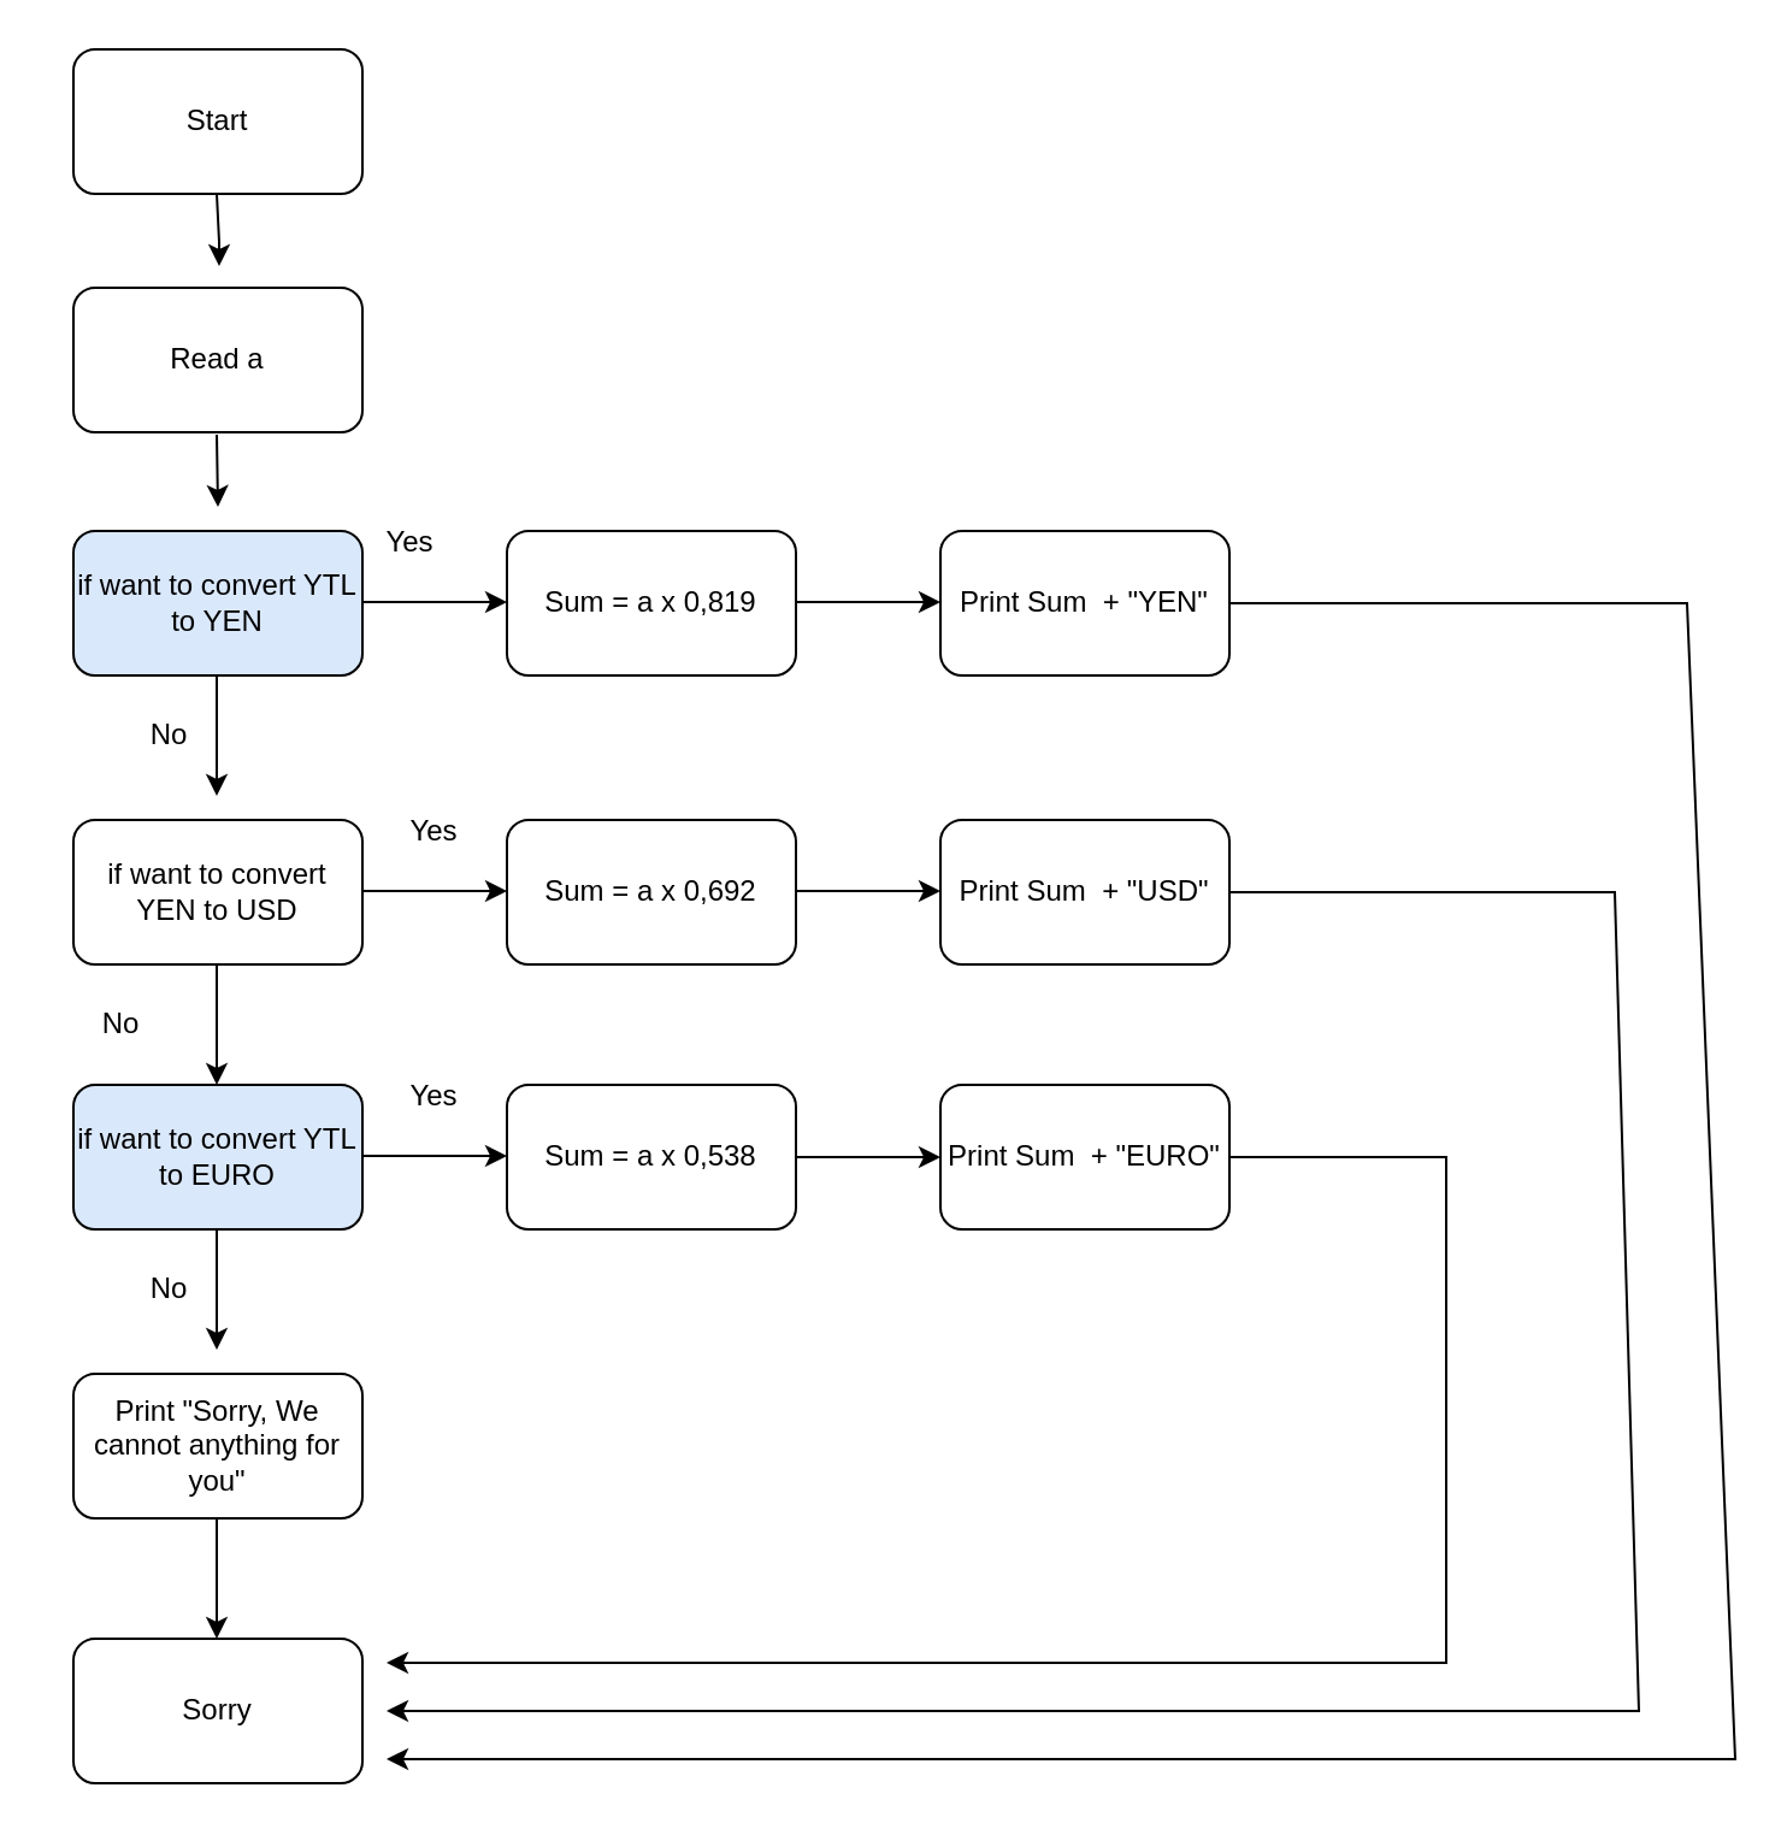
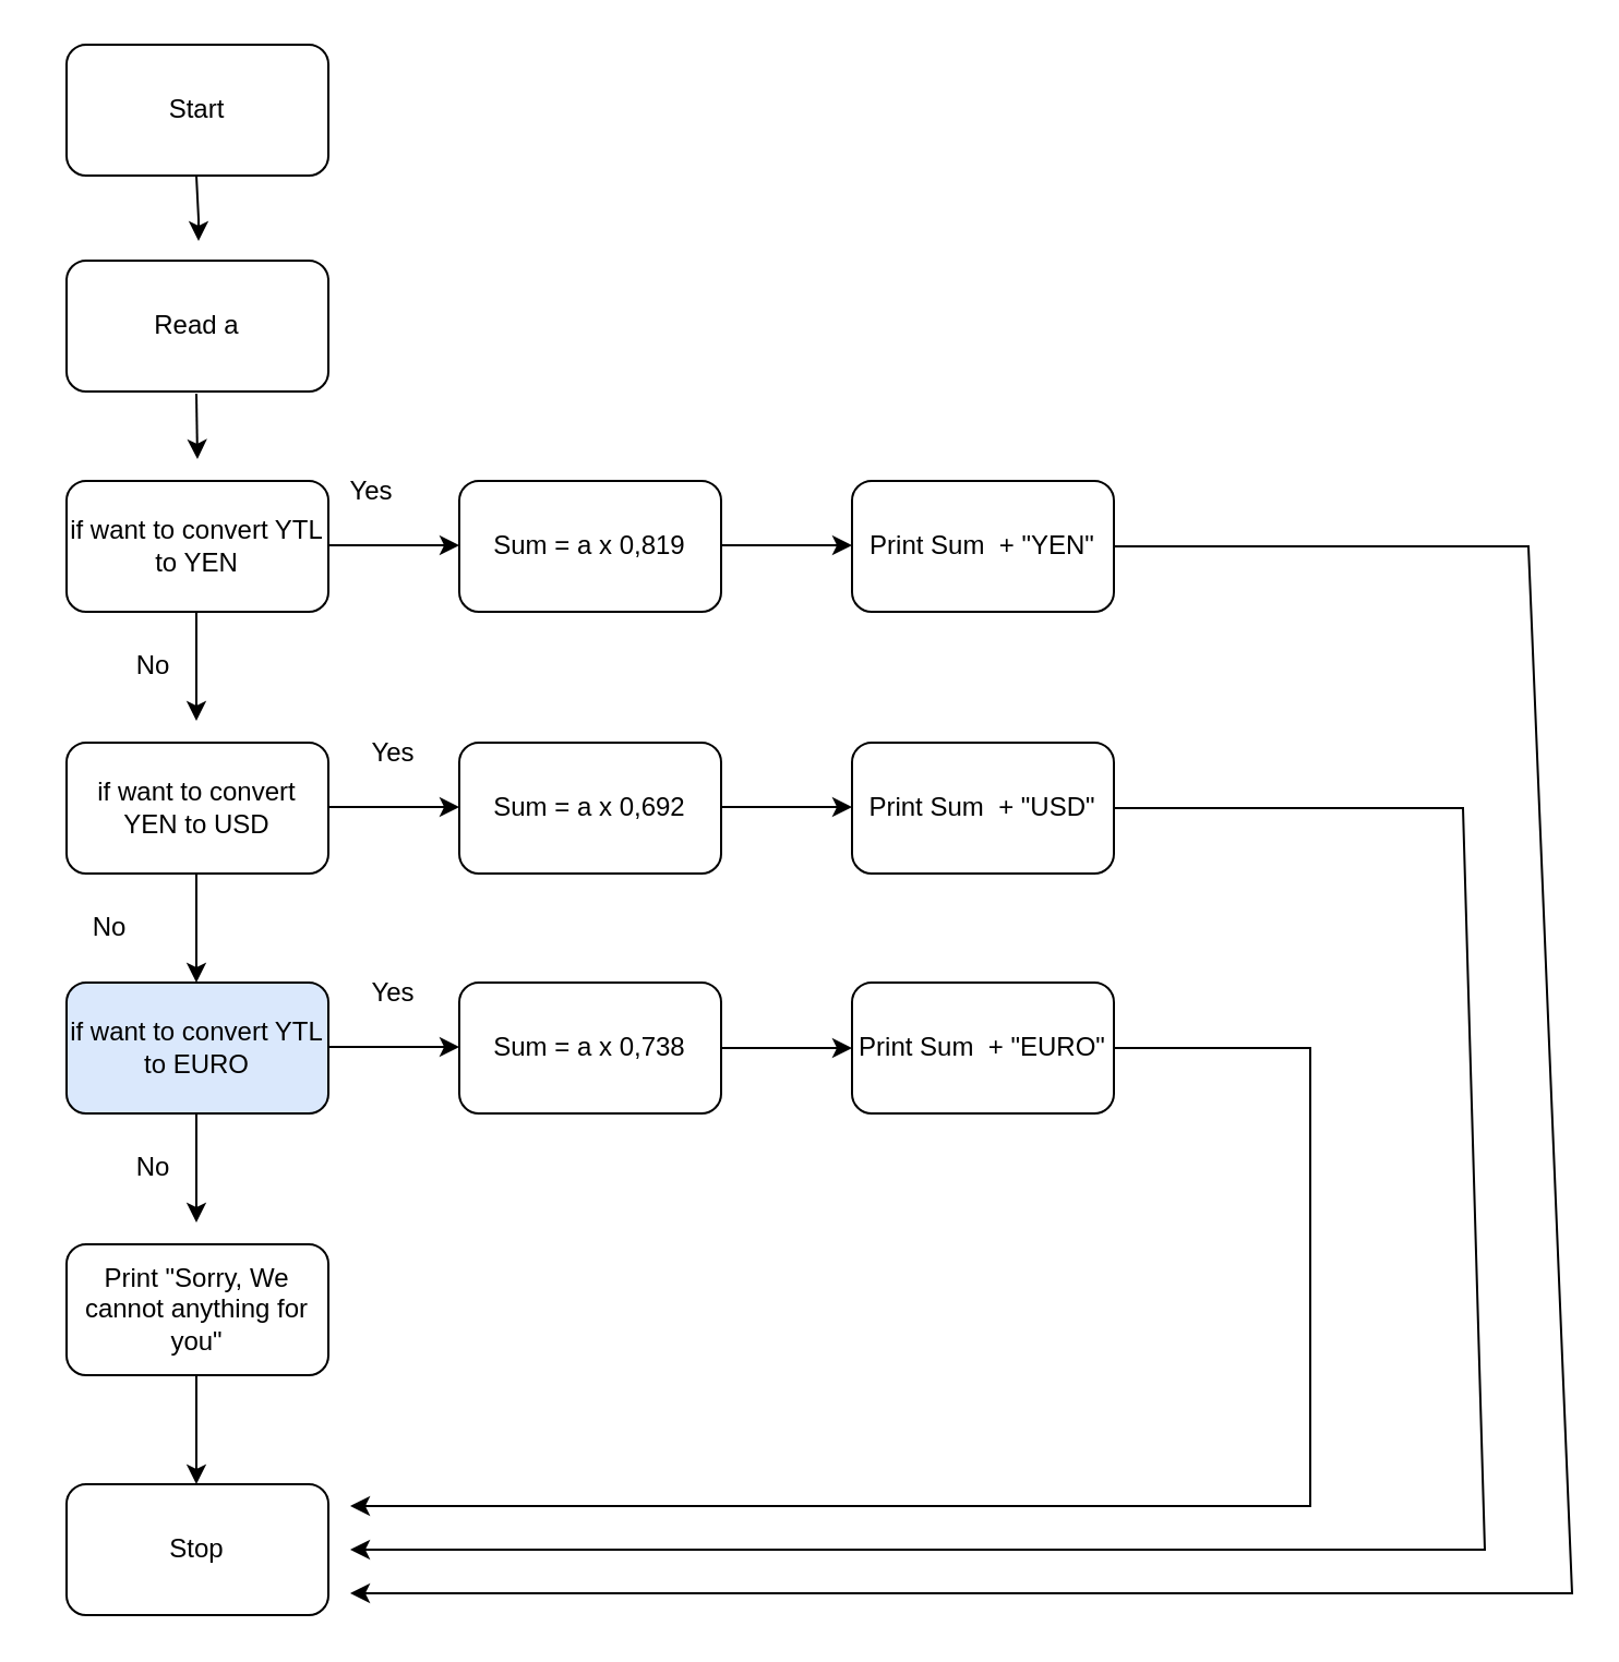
- <mxCell id="7" value="if want to convert YTL to YEN" style="rounded=1;whiteSpace=wrap;html=1;fillColor=#dae8fc;" vertex="1" parent="1"><mxGeometry x="30" y="220" width="120" height="60" as="geometry" /></mxCell>
+ <mxCell id="7" value="if want to convert YTL to YEN" style="rounded=1;whiteSpace=wrap;html=1;" vertex="1" parent="1"><mxGeometry x="30" y="220" width="120" height="60" as="geometry" /></mxCell>
- <mxCell id="21" value="Sum = a x 0,538" style="rounded=1;whiteSpace=wrap;html=1;" vertex="1" parent="1"><mxGeometry x="210" y="450" width="120" height="60" as="geometry" /></mxCell>
+ <mxCell id="21" value="Sum = a x 0,738" style="rounded=1;whiteSpace=wrap;html=1;" vertex="1" parent="1"><mxGeometry x="210" y="450" width="120" height="60" as="geometry" /></mxCell>
- <mxCell id="2" value="Sorry" style="rounded=1;whiteSpace=wrap;html=1;" vertex="1" parent="1"><mxGeometry x="30" y="680" width="120" height="60" as="geometry" /></mxCell>
+ <mxCell id="2" value="Stop" style="rounded=1;whiteSpace=wrap;html=1;" vertex="1" parent="1"><mxGeometry x="30" y="680" width="120" height="60" as="geometry" /></mxCell>
